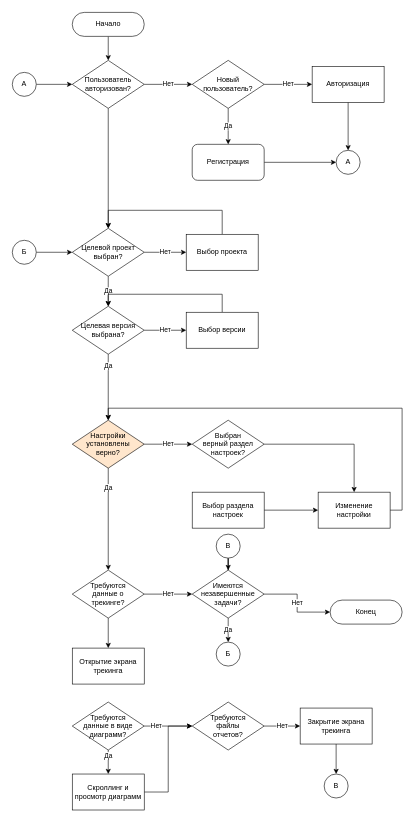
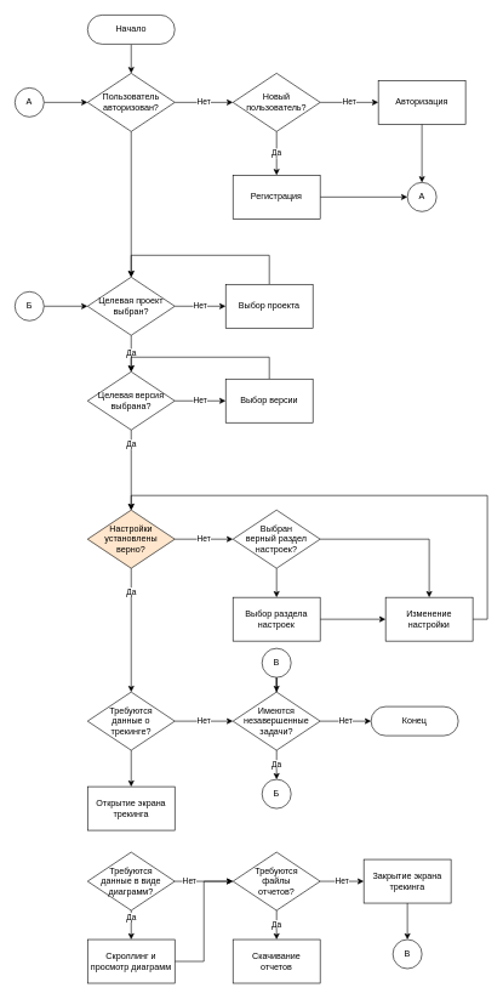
- <mxCell id="13" value="Регистрация" style="whiteSpace=wrap;html=1;rounded=1;" vertex="1" parent="1"><mxGeometry x="320" y="240" width="120" height="60" as="geometry" /></mxCell>
+ <mxCell id="13" value="Регистрация" style="rounded=0;whiteSpace=wrap;html=1;" vertex="1" parent="1"><mxGeometry x="320" y="240" width="120" height="60" as="geometry" /></mxCell>
- <mxCell id="19" value="Целевой проект выбран?" style="rhombus;whiteSpace=wrap;html=1;" vertex="1" parent="1"><mxGeometry x="120" y="380" width="120" height="80" as="geometry" /></mxCell>
+ <mxCell id="19" value="Целевая проект выбран?" style="rhombus;whiteSpace=wrap;html=1;" vertex="1" parent="1"><mxGeometry x="120" y="380" width="120" height="80" as="geometry" /></mxCell>
+ <mxCell id="31" value="" style="edgeStyle=orthogonalEdgeStyle;rounded=0;orthogonalLoop=1;jettySize=auto;html=1;" edge="1" parent="1" source="32" target="36"><mxGeometry relative="1" as="geometry" /></mxCell>
- <mxCell id="45" value="Конец" style="rounded=1;whiteSpace=wrap;html=1;arcSize=50;" vertex="1" parent="1"><mxGeometry x="550" y="1000" width="120" height="40" as="geometry" /></mxCell>
+ <mxCell id="45" value="Конец" style="rounded=1;whiteSpace=wrap;html=1;arcSize=50;" vertex="1" parent="1"><mxGeometry x="510" y="970" width="120" height="40" as="geometry" /></mxCell>
+ <mxCell id="53" value="Да" style="edgeStyle=orthogonalEdgeStyle;rounded=0;orthogonalLoop=1;jettySize=auto;html=1;" edge="1" parent="1" source="55" target="56"><mxGeometry relative="1" as="geometry" /></mxCell>
+ <mxCell id="56" value="Скачивание&lt;div&gt;отчетов&lt;/div&gt;" style="whiteSpace=wrap;html=1;" vertex="1" parent="1"><mxGeometry x="320" y="1290" width="120" height="60" as="geometry" /></mxCell>
